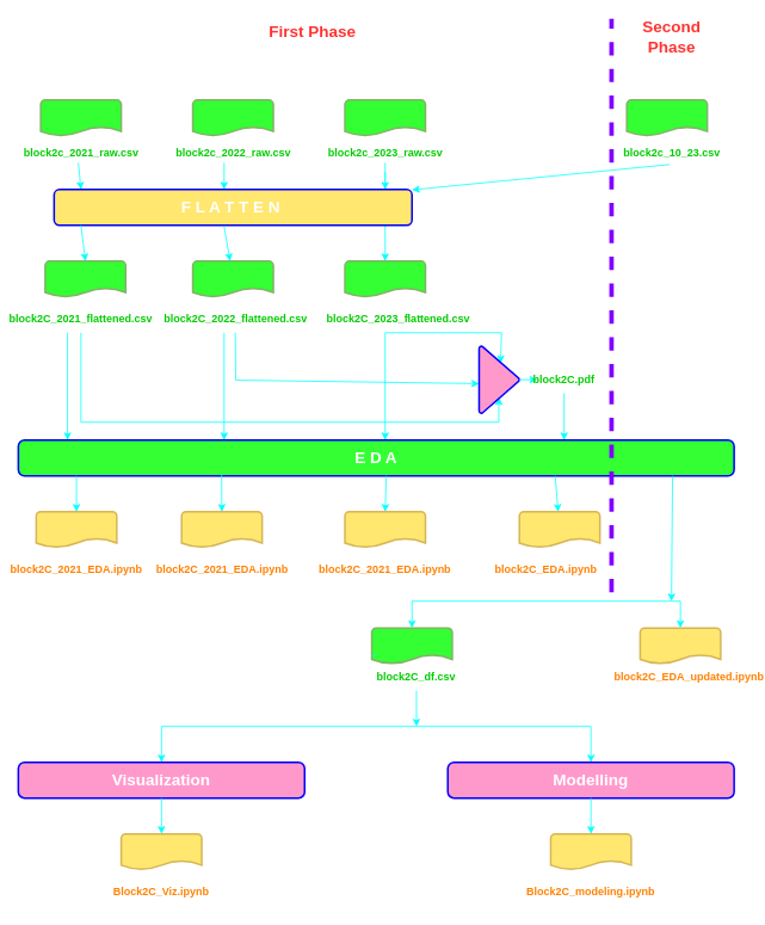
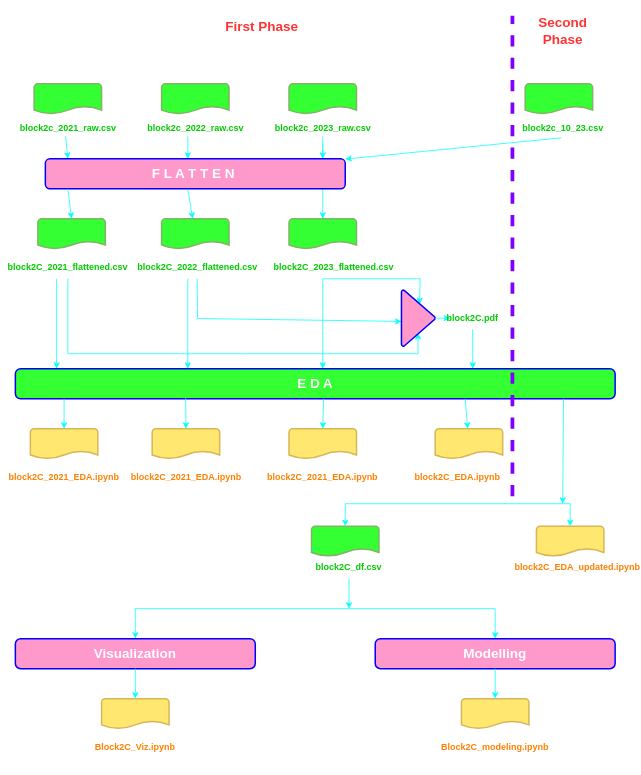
- <mxCell id="9" value="F L A T T E N&amp;nbsp;" style="whiteSpace=wrap;html=1;rounded=1;strokeWidth=2;strokeColor=#0000FF;fontStyle=1;fontSize=18;spacing=5;fontColor=#FFFFFF;labelBackgroundColor=none;fillColor=#ffe770;" vertex="1" parent="1"><mxGeometry x="60" y="211" width="400" height="40" as="geometry" /></mxCell>
+ <mxCell id="9" value="F L A T T E N&amp;nbsp;" style="whiteSpace=wrap;html=1;rounded=1;strokeWidth=2;strokeColor=#0000FF;fontStyle=1;fontSize=18;spacing=5;fontColor=#FFFFFF;labelBackgroundColor=none;fillColor=#FF99CC;" vertex="1" parent="1"><mxGeometry x="60" y="211" width="400" height="40" as="geometry" /></mxCell>
